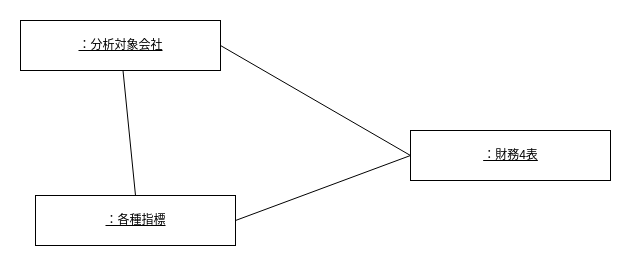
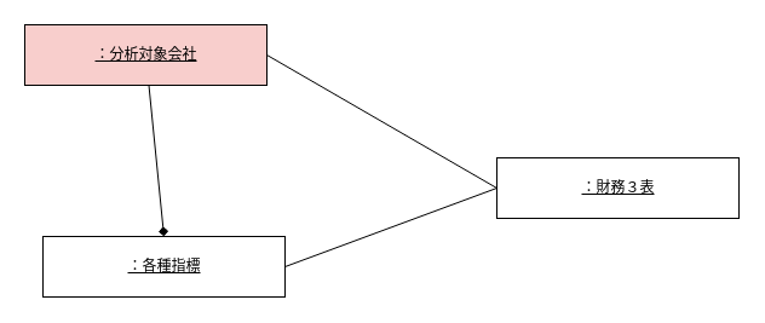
- <mxCell id="3" value="：分析対象会社" style="html=1;fontStyle=4" vertex="1" parent="1"><mxGeometry x="20" y="20" width="200" height="50" as="geometry" /></mxCell>
+ <mxCell id="3" value="：分析対象会社" style="html=1;fontStyle=4;fillColor=#f8cecc;" vertex="1" parent="1"><mxGeometry x="20" y="20" width="200" height="50" as="geometry" /></mxCell>
- <mxCell id="2" value="：財務4表" style="html=1;fontStyle=4" vertex="1" parent="1"><mxGeometry x="410" y="130" width="200" height="50" as="geometry" /></mxCell>
+ <mxCell id="2" value="：財務３表" style="html=1;fontStyle=4" vertex="1" parent="1"><mxGeometry x="410" y="130" width="200" height="50" as="geometry" /></mxCell>
- <mxCell id="7" value="" style="endArrow=none;html=1;entryX=0.5;entryY=0;entryDx=0;entryDy=0;" edge="1" parent="1" source="3" target="6"><mxGeometry width="50" height="50" relative="1" as="geometry"><mxPoint x="230" y="55" as="sourcePoint" /><mxPoint x="400" y="135" as="targetPoint" /></mxGeometry></mxCell>
+ <mxCell id="7" value="" style="endArrow=diamond;html=1;entryX=0.5;entryY=0;entryDx=0;entryDy=0;" edge="1" parent="1" source="3" target="6"><mxGeometry width="50" height="50" relative="1" as="geometry"><mxPoint x="230" y="55" as="sourcePoint" /><mxPoint x="400" y="135" as="targetPoint" /></mxGeometry></mxCell>
